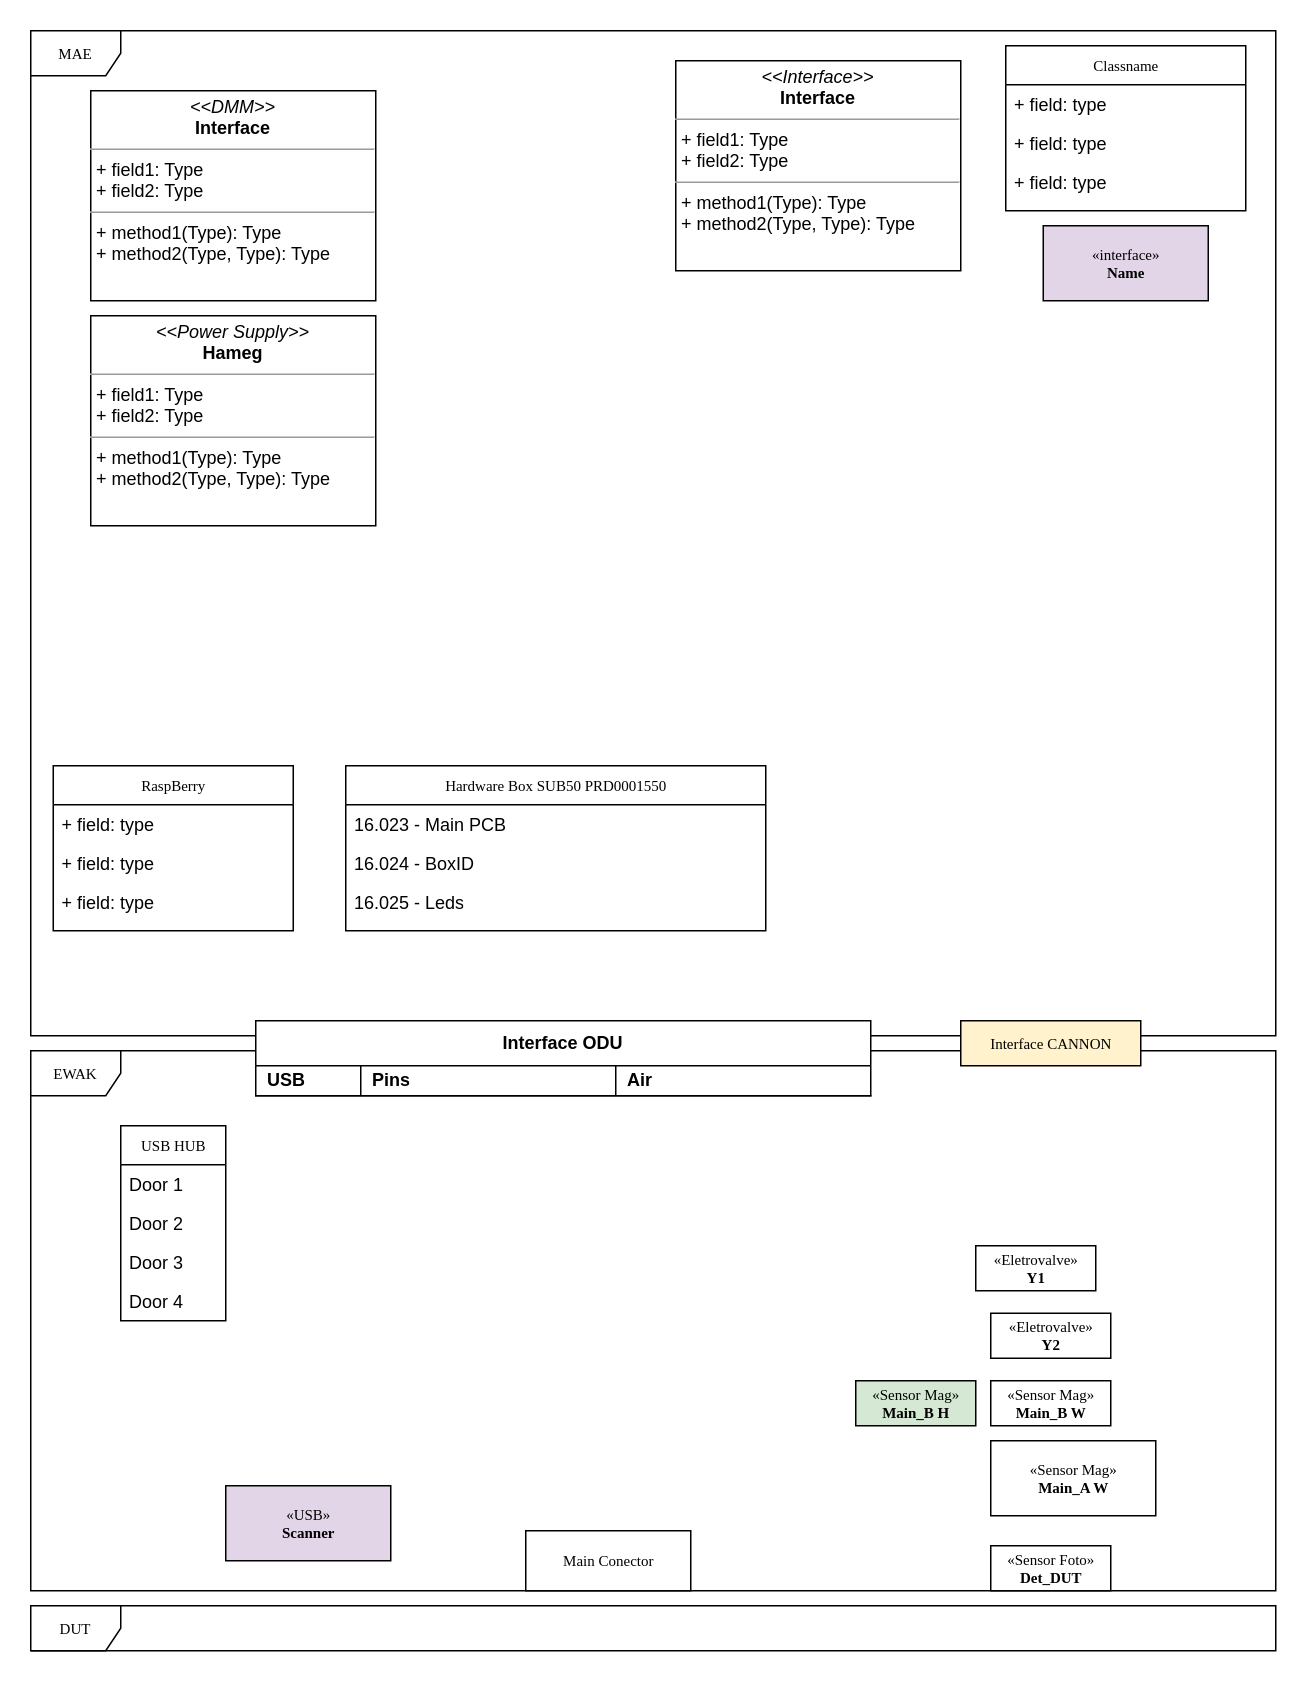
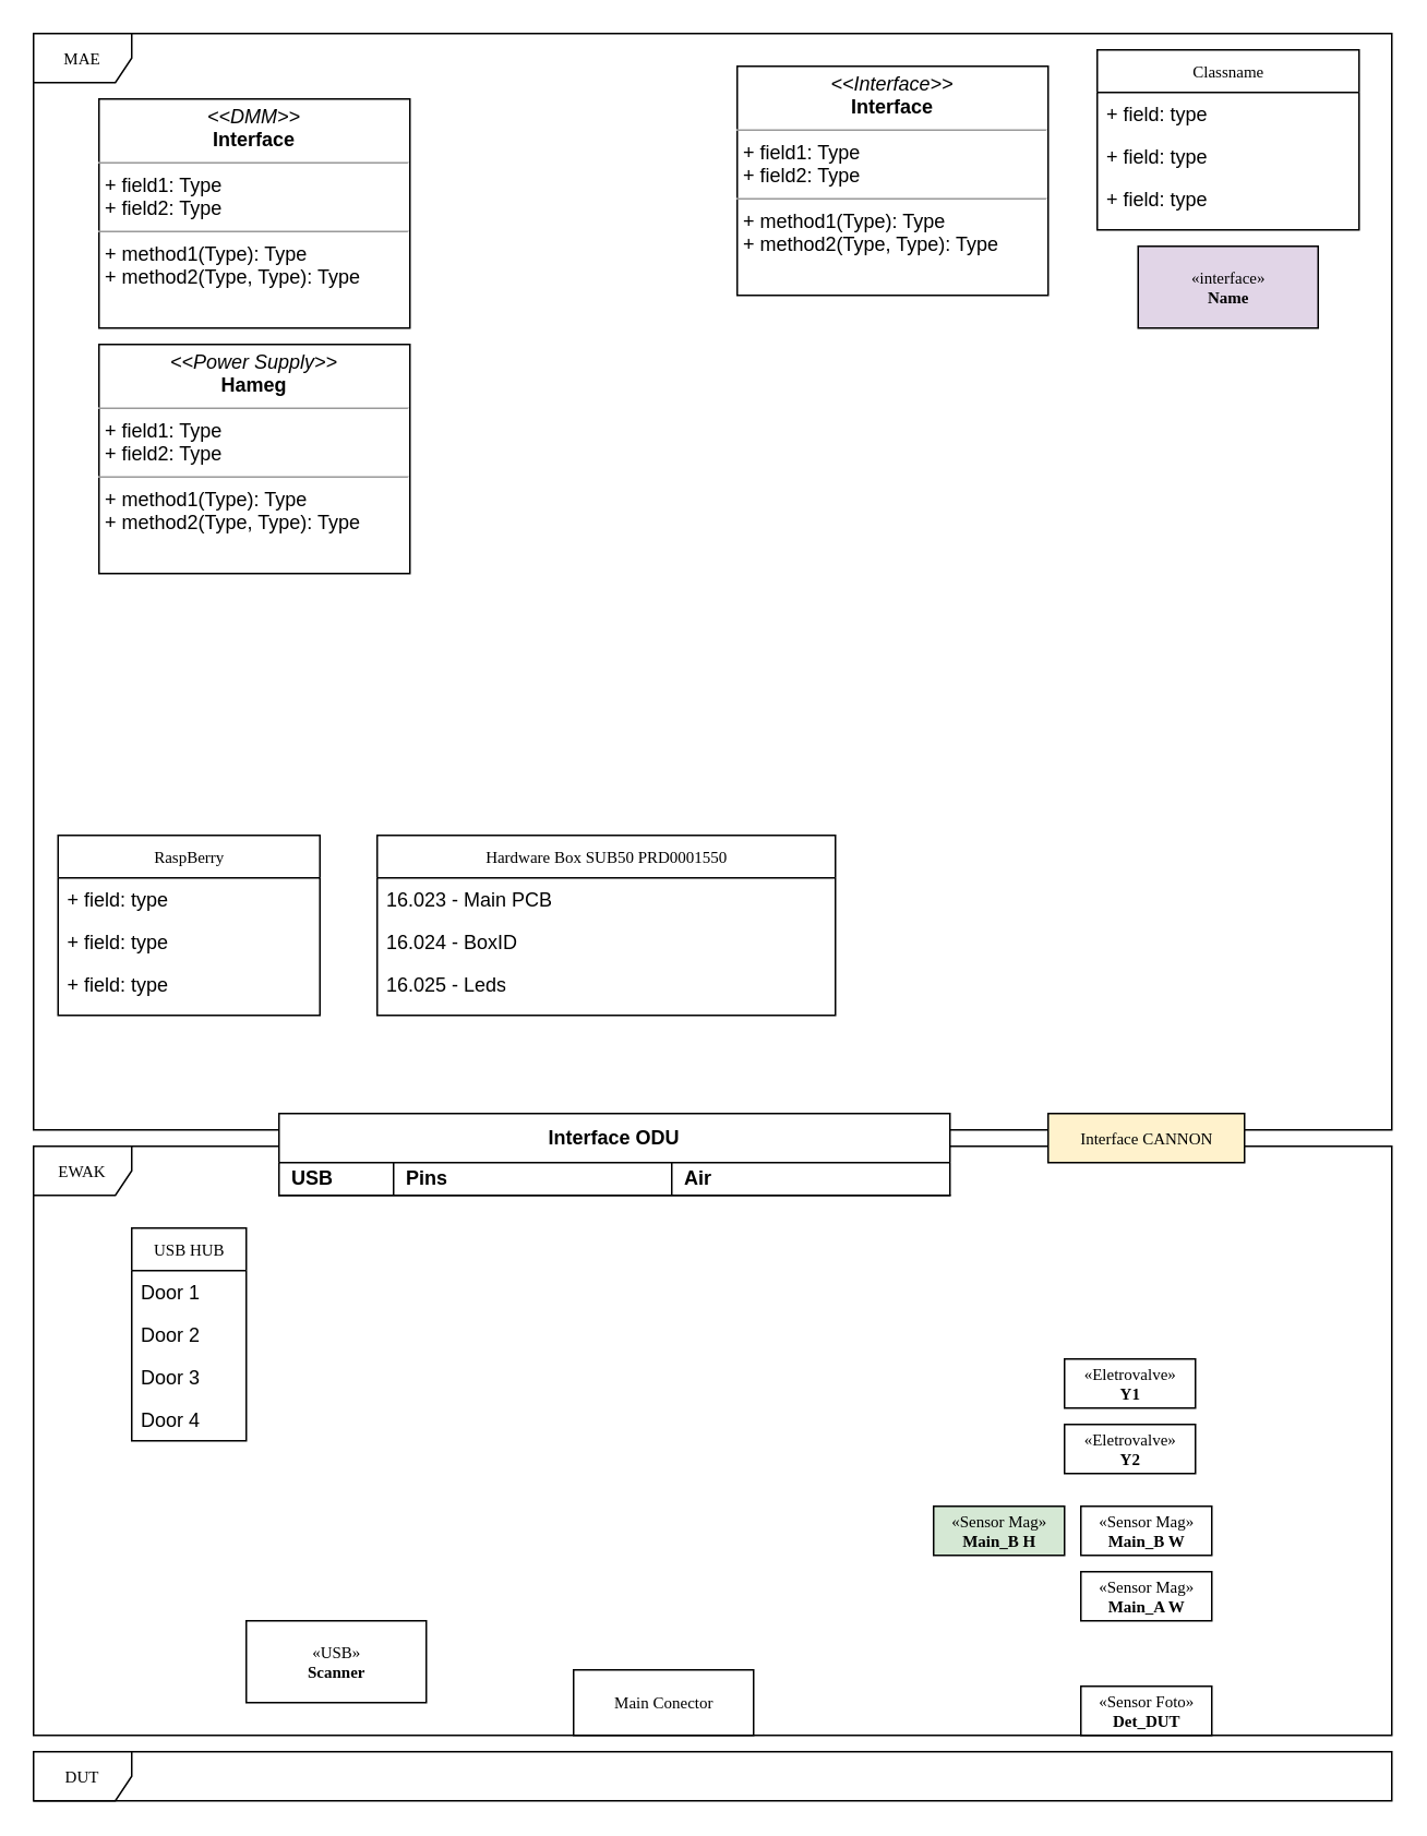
- <mxCell id="19" value="«Eletrovalve»&lt;br&gt;&lt;b&gt;Y2&lt;/b&gt;" style="html=1;rounded=0;shadow=0;comic=0;labelBackgroundColor=none;strokeWidth=1;fontFamily=Verdana;fontSize=10;align=center;" vertex="1" parent="1"><mxGeometry x="660" y="875" width="80" height="30" as="geometry" /></mxCell>
+ <mxCell id="19" value="«Eletrovalve»&lt;br&gt;&lt;b&gt;Y2&lt;/b&gt;" style="html=1;rounded=0;shadow=0;comic=0;labelBackgroundColor=none;strokeWidth=1;fontFamily=Verdana;fontSize=10;align=center;" vertex="1" parent="1"><mxGeometry x="650" y="870" width="80" height="30" as="geometry" /></mxCell>
- <mxCell id="21" value="«Sensor Mag»&lt;br&gt;&lt;b&gt;Main_A W&lt;/b&gt;" style="html=1;rounded=0;shadow=0;comic=0;labelBackgroundColor=none;strokeWidth=1;fontFamily=Verdana;fontSize=10;align=center;" vertex="1" parent="1"><mxGeometry x="660" y="960" width="110" height="50" as="geometry" /></mxCell>
+ <mxCell id="21" value="«Sensor Mag»&lt;br&gt;&lt;b&gt;Main_A W&lt;/b&gt;" style="html=1;rounded=0;shadow=0;comic=0;labelBackgroundColor=none;strokeWidth=1;fontFamily=Verdana;fontSize=10;align=center;" vertex="1" parent="1"><mxGeometry x="660" y="960" width="80" height="30" as="geometry" /></mxCell>
- <mxCell id="24" value="«USB»&lt;br&gt;&lt;b&gt;Scanner&lt;/b&gt;" style="html=1;rounded=0;shadow=0;comic=0;labelBackgroundColor=none;strokeWidth=1;fontFamily=Verdana;fontSize=10;align=center;fillColor=#e1d5e7;" vertex="1" parent="1"><mxGeometry x="150" y="990" width="110" height="50" as="geometry" /></mxCell>
+ <mxCell id="24" value="«USB»&lt;br&gt;&lt;b&gt;Scanner&lt;/b&gt;" style="html=1;rounded=0;shadow=0;comic=0;labelBackgroundColor=none;strokeWidth=1;fontFamily=Verdana;fontSize=10;align=center;" vertex="1" parent="1"><mxGeometry x="150" y="990" width="110" height="50" as="geometry" /></mxCell>
